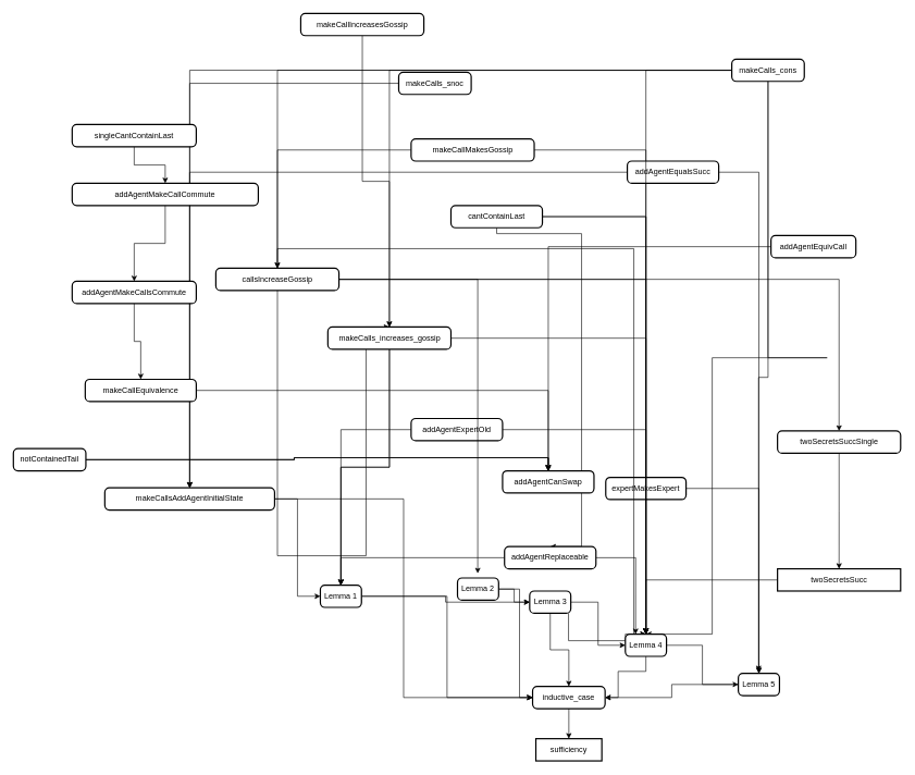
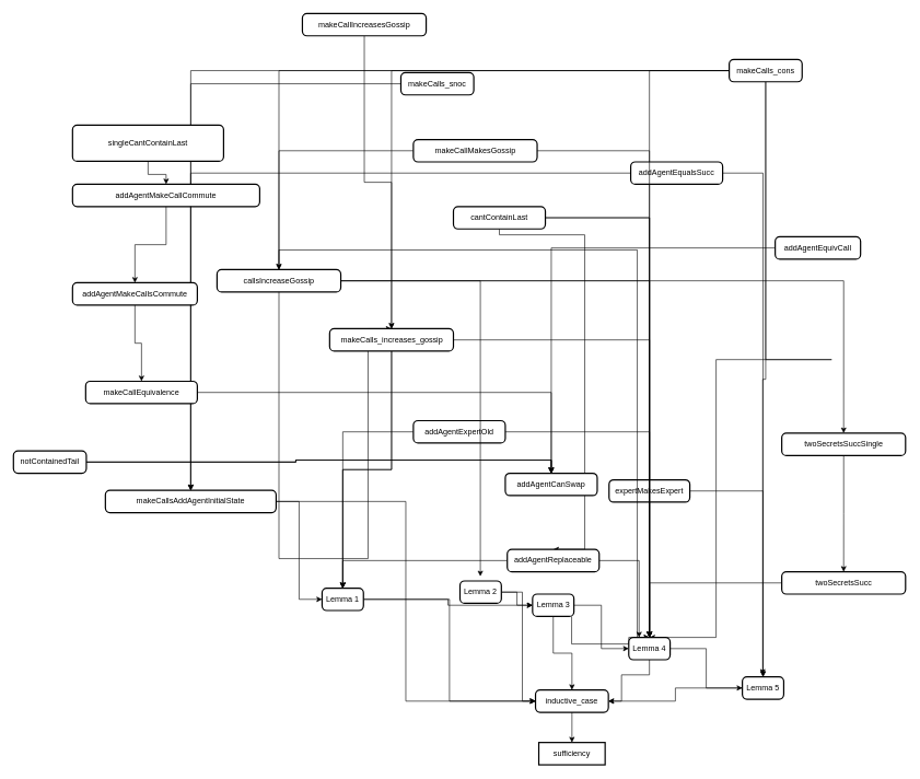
- <mxCell id="27" value="makeCalls_cons" style="rounded=1;absoluteArcSize=1;arcSize=14;whiteSpace=wrap;strokeWidth=2;" vertex="1" parent="1"><mxGeometry x="1120" y="90" width="111" height="34" as="geometry" /></mxCell>
+ <mxCell id="27" value="makeCalls_cons" style="rounded=1;absoluteArcSize=1;arcSize=14;whiteSpace=wrap;strokeWidth=2;" vertex="1" parent="1"><mxGeometry x="1110" y="90" width="111" height="34" as="geometry" /></mxCell>
- <mxCell id="75" value="singleCantContainLast" style="rounded=1;absoluteArcSize=1;arcSize=14;whiteSpace=wrap;strokeWidth=2;" vertex="1" parent="1"><mxGeometry x="110" y="190" width="190" height="34" as="geometry" /></mxCell>
+ <mxCell id="75" value="singleCantContainLast" style="rounded=1;absoluteArcSize=1;arcSize=14;whiteSpace=wrap;strokeWidth=2;" vertex="1" parent="1"><mxGeometry x="110" y="190" width="230" height="55" as="geometry" /></mxCell>
- <mxCell id="50" value="twoSecretsSucc" style="absoluteArcSize=1;arcSize=14;whiteSpace=wrap;strokeWidth=2;rounded=0;" vertex="1" parent="1"><mxGeometry x="1190" y="870" width="188.5" height="34" as="geometry" /></mxCell>
+ <mxCell id="50" value="twoSecretsSucc" style="rounded=1;absoluteArcSize=1;arcSize=14;whiteSpace=wrap;strokeWidth=2;" vertex="1" parent="1"><mxGeometry x="1190" y="870" width="188.5" height="34" as="geometry" /></mxCell>
